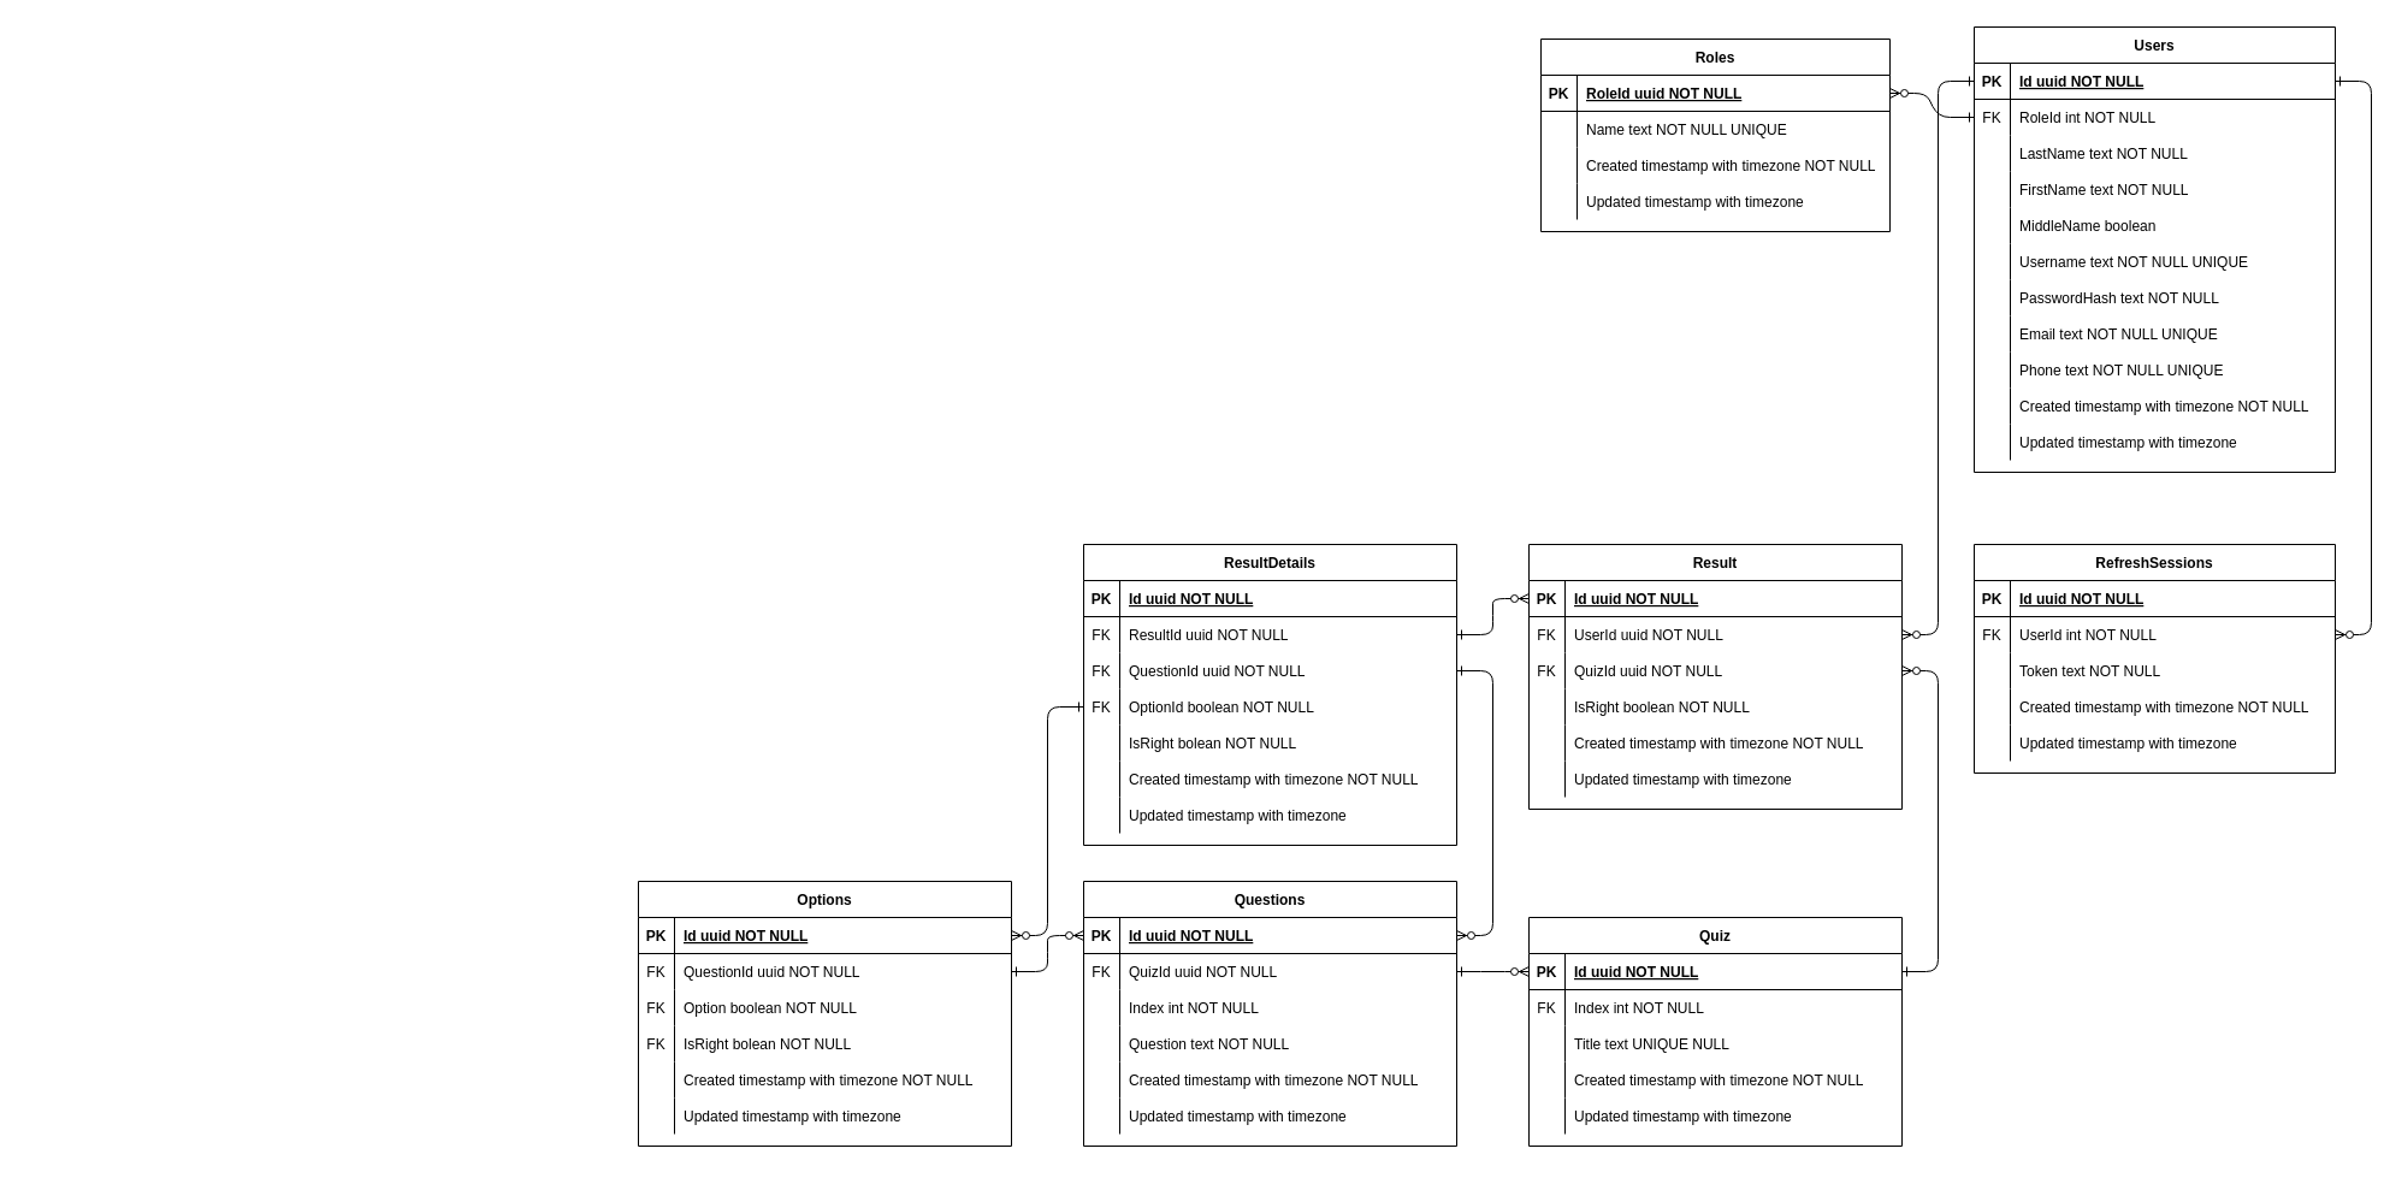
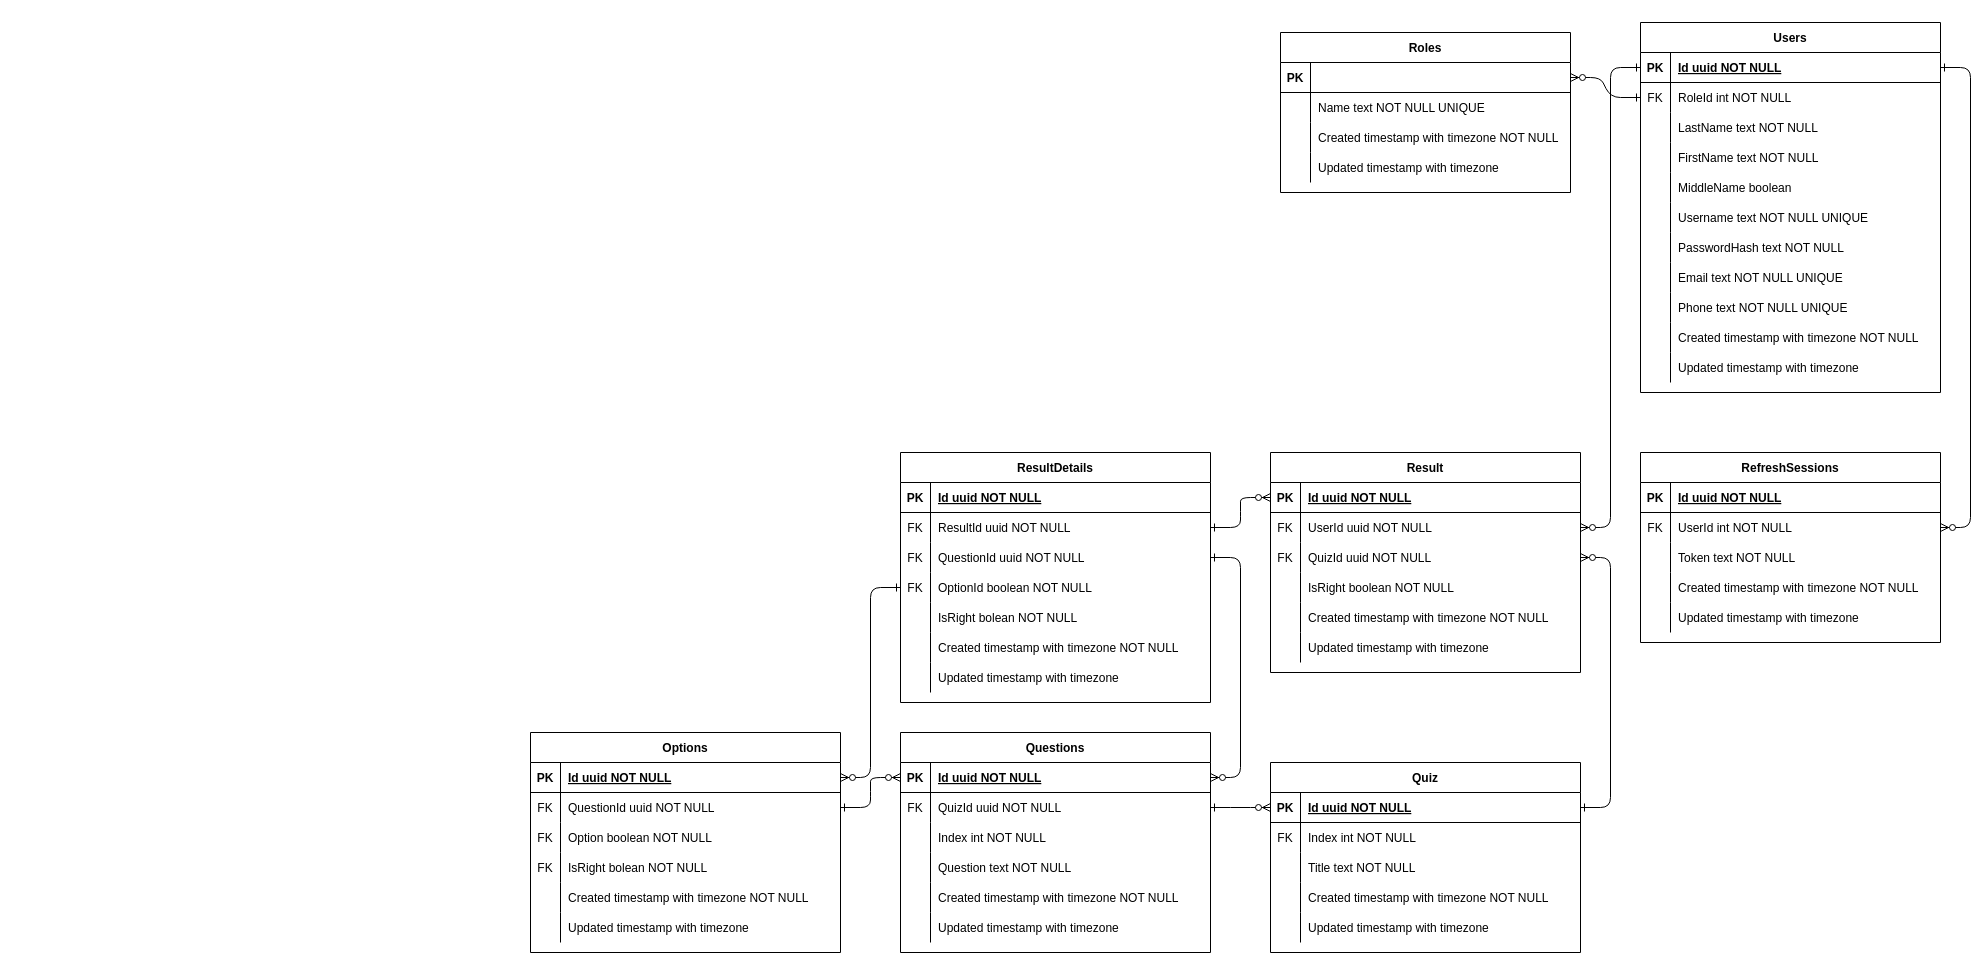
- <mxCell id="56" value="RoleId uuid NOT NULL " style="shape=partialRectangle;overflow=hidden;connectable=0;fillColor=none;top=0;left=0;bottom=0;right=0;align=left;spacingLeft=6;fontStyle=5;" parent="54" vertex="1"><mxGeometry x="30" width="260" height="30" as="geometry"><mxRectangle width="260" height="30" as="alternateBounds" /></mxGeometry></mxCell>
- <mxCell id="95" value="Title text UNIQUE NULL" style="shape=partialRectangle;overflow=hidden;connectable=0;fillColor=none;top=0;left=0;bottom=0;right=0;align=left;spacingLeft=6;" vertex="1" parent="93"><mxGeometry x="30" width="280" height="30" as="geometry"><mxRectangle width="280" height="30" as="alternateBounds" /></mxGeometry></mxCell>
+ <mxCell id="95" value="Title text NOT NULL" style="shape=partialRectangle;overflow=hidden;connectable=0;fillColor=none;top=0;left=0;bottom=0;right=0;align=left;spacingLeft=6;" vertex="1" parent="93"><mxGeometry x="30" width="280" height="30" as="geometry"><mxRectangle width="280" height="30" as="alternateBounds" /></mxGeometry></mxCell>
